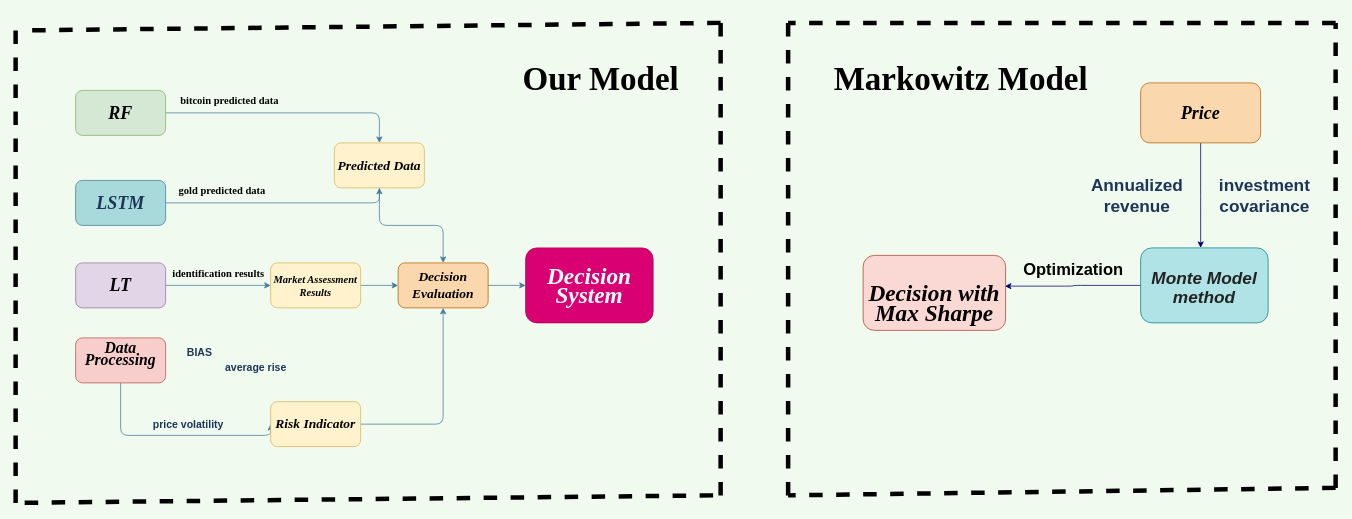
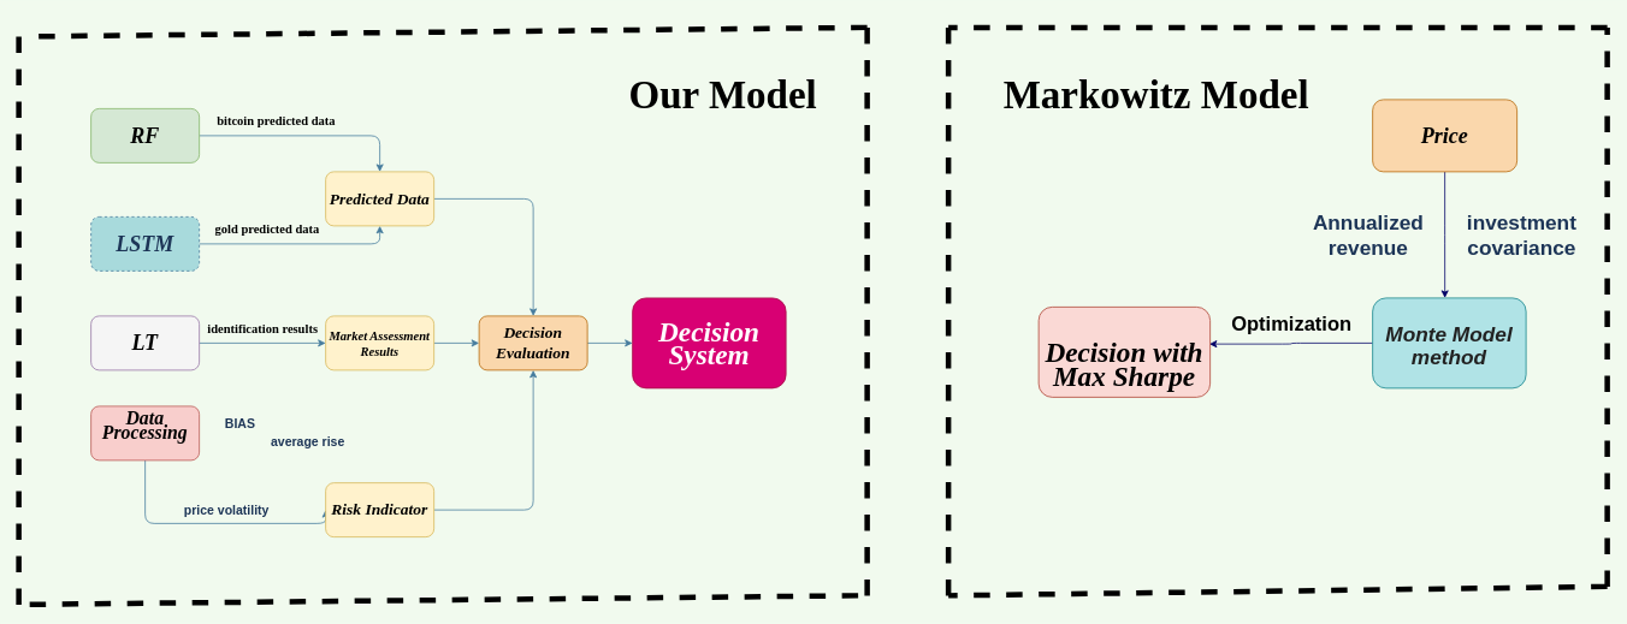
- <mxCell id="7" value="&lt;h2&gt;&lt;font face=&quot;Times New Roman&quot;&gt;&lt;i&gt;Predicted Data&lt;/i&gt;&lt;/font&gt;&lt;/h2&gt;" style="rounded=1;whiteSpace=wrap;html=1;fillColor=#fff2cc;strokeColor=#d6b656;" vertex="1" parent="1"><mxGeometry x="445" y="190" width="120" height="60" as="geometry" /></mxCell>
+ <mxCell id="7" value="&lt;h2&gt;&lt;font face=&quot;Times New Roman&quot;&gt;&lt;i&gt;Predicted Data&lt;/i&gt;&lt;/font&gt;&lt;/h2&gt;" style="rounded=1;whiteSpace=wrap;html=1;fillColor=#fff2cc;strokeColor=#d6b656;" vertex="1" parent="1"><mxGeometry x="360" y="190" width="120" height="60" as="geometry" /></mxCell>
- <mxCell id="5" value="&lt;h1&gt;&lt;i&gt;&lt;font face=&quot;Times New Roman&quot;&gt;LSTM&lt;/font&gt;&lt;/i&gt;&lt;/h1&gt;" style="rounded=1;whiteSpace=wrap;html=1;fillColor=#A8DADC;strokeColor=#457B9D;fontColor=#1D3557;" vertex="1" parent="1"><mxGeometry x="100" y="240" width="120" height="60" as="geometry" /></mxCell>
+ <mxCell id="5" value="&lt;h1&gt;&lt;i&gt;&lt;font face=&quot;Times New Roman&quot;&gt;LSTM&lt;/font&gt;&lt;/i&gt;&lt;/h1&gt;" style="rounded=1;whiteSpace=wrap;html=1;fillColor=#A8DADC;strokeColor=#457B9D;fontColor=#1D3557;dashed=1;" vertex="1" parent="1"><mxGeometry x="100" y="240" width="120" height="60" as="geometry" /></mxCell>
- <mxCell id="9" value="&lt;h1&gt;&lt;font face=&quot;Times New Roman&quot;&gt;&lt;i&gt;LT&lt;/i&gt;&lt;/font&gt;&lt;/h1&gt;" style="rounded=1;whiteSpace=wrap;html=1;fillColor=#e1d5e7;strokeColor=#9673a6;" vertex="1" parent="1"><mxGeometry x="100" y="350" width="120" height="60" as="geometry" /></mxCell>
+ <mxCell id="9" value="&lt;h1&gt;&lt;font face=&quot;Times New Roman&quot;&gt;&lt;i&gt;LT&lt;/i&gt;&lt;/font&gt;&lt;/h1&gt;" style="rounded=1;whiteSpace=wrap;html=1;fillColor=#f5f5f5;strokeColor=#9673a6;" vertex="1" parent="1"><mxGeometry x="100" y="350" width="120" height="60" as="geometry" /></mxCell>
